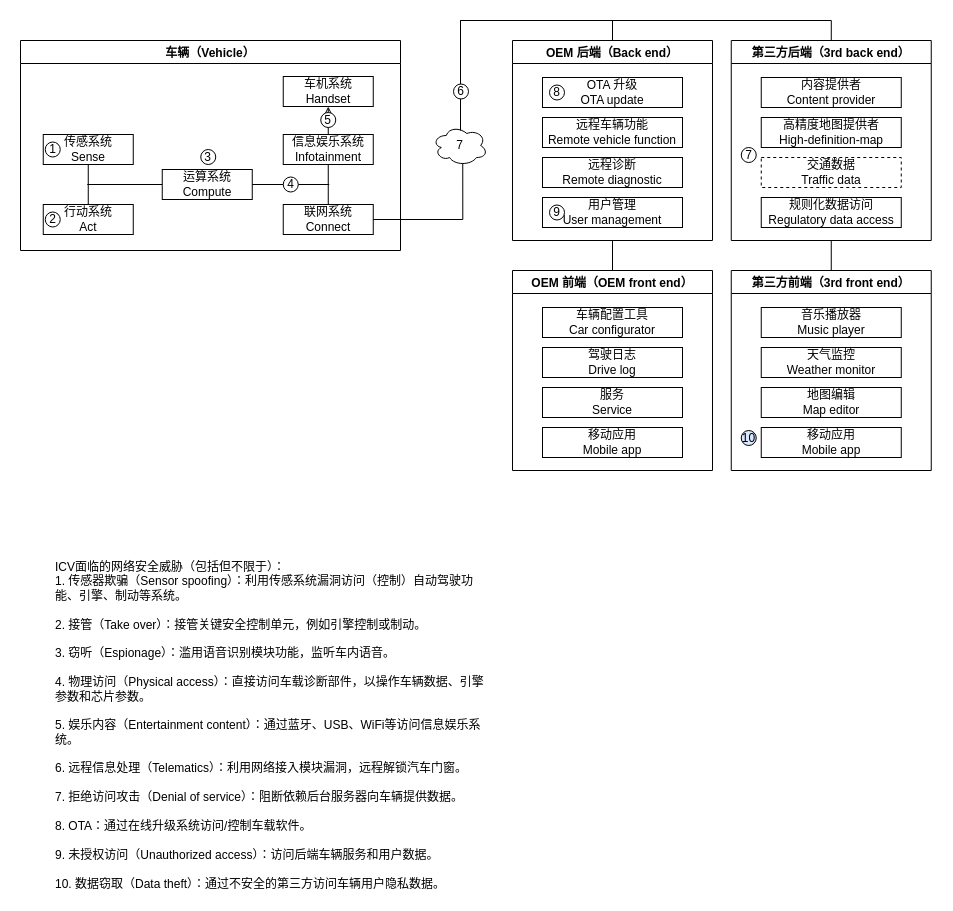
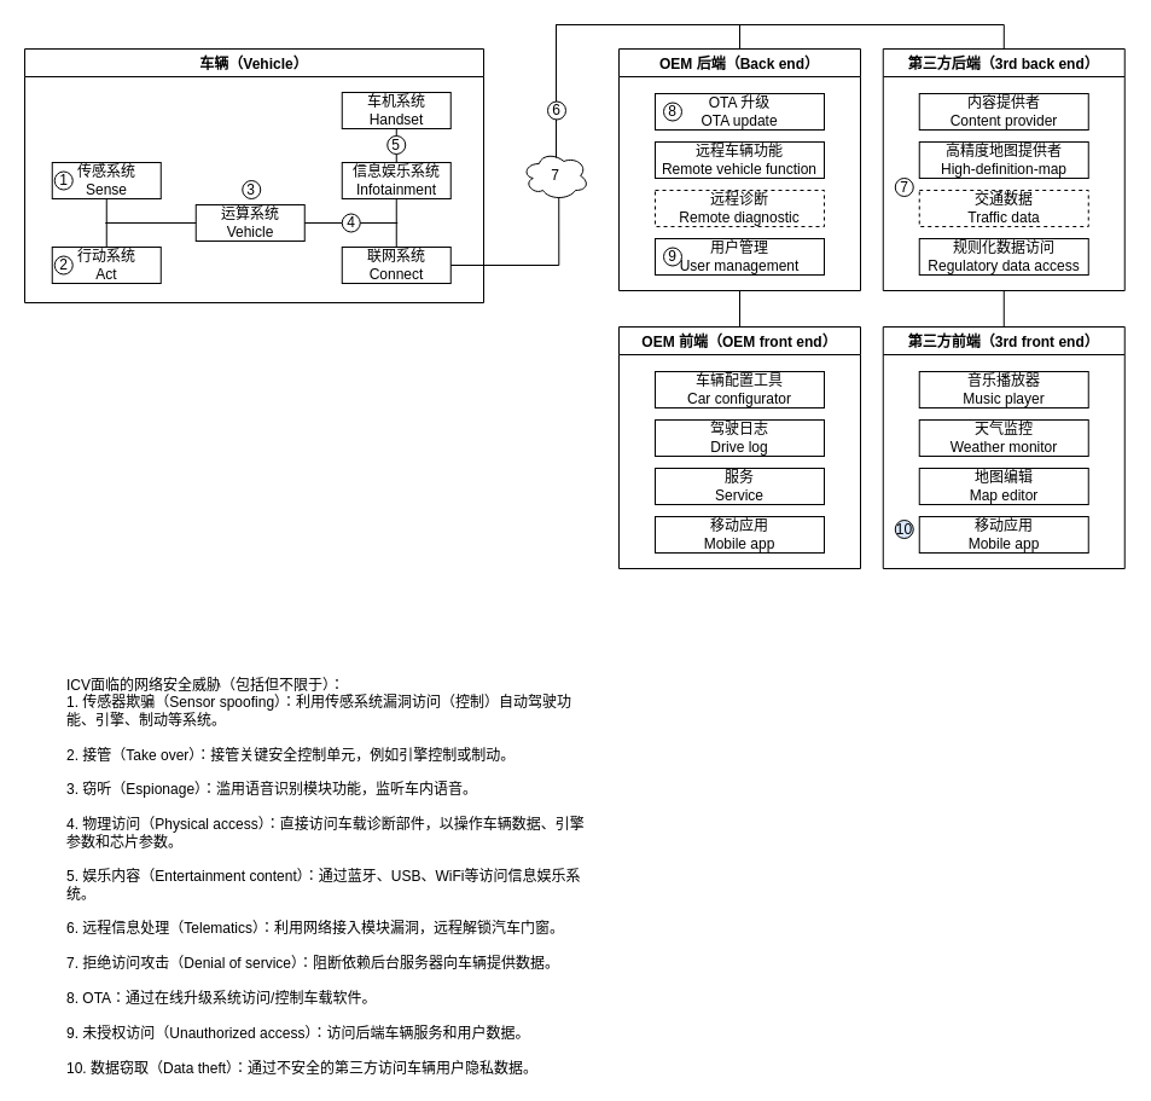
- <mxCell id="14" value="" style="endArrow=open;html=1;entryX=0.5;entryY=1;entryDx=0;entryDy=0;exitX=0.5;exitY=0;exitDx=0;exitDy=0;" parent="3" source="8" target="7" edge="1"><mxGeometry width="50" height="50" relative="1" as="geometry"><mxPoint x="182.75" y="291" as="sourcePoint" /><mxPoint x="252.75" y="141" as="targetPoint" /></mxGeometry></mxCell>
+ <mxCell id="14" value="" style="endArrow=none;html=1;entryX=0.5;entryY=1;entryDx=0;entryDy=0;exitX=0.5;exitY=0;exitDx=0;exitDy=0;" parent="3" source="8" target="7" edge="1"><mxGeometry width="50" height="50" relative="1" as="geometry"><mxPoint x="182.75" y="291" as="sourcePoint" /><mxPoint x="252.75" y="141" as="targetPoint" /></mxGeometry></mxCell>
- <mxCell id="24" value="远程诊断&lt;br&gt;Remote diagnostic" style="rounded=0;whiteSpace=wrap;html=1;" parent="21" vertex="1"><mxGeometry x="30" y="117" width="140" height="30" as="geometry" /></mxCell>
+ <mxCell id="24" value="远程诊断&lt;br&gt;Remote diagnostic" style="rounded=0;whiteSpace=wrap;html=1;dashed=1;" parent="21" vertex="1"><mxGeometry x="30" y="117" width="140" height="30" as="geometry" /></mxCell>
- <mxCell id="6" value="运算系统&lt;br&gt;Compute" style="rounded=0;whiteSpace=wrap;html=1;" parent="3" vertex="1"><mxGeometry x="141.75" y="129" width="90" height="30" as="geometry" /></mxCell>
+ <mxCell id="6" value="运算系统&lt;br&gt;Vehicle" style="rounded=0;whiteSpace=wrap;html=1;" parent="3" vertex="1"><mxGeometry x="141.75" y="129" width="90" height="30" as="geometry" /></mxCell>
